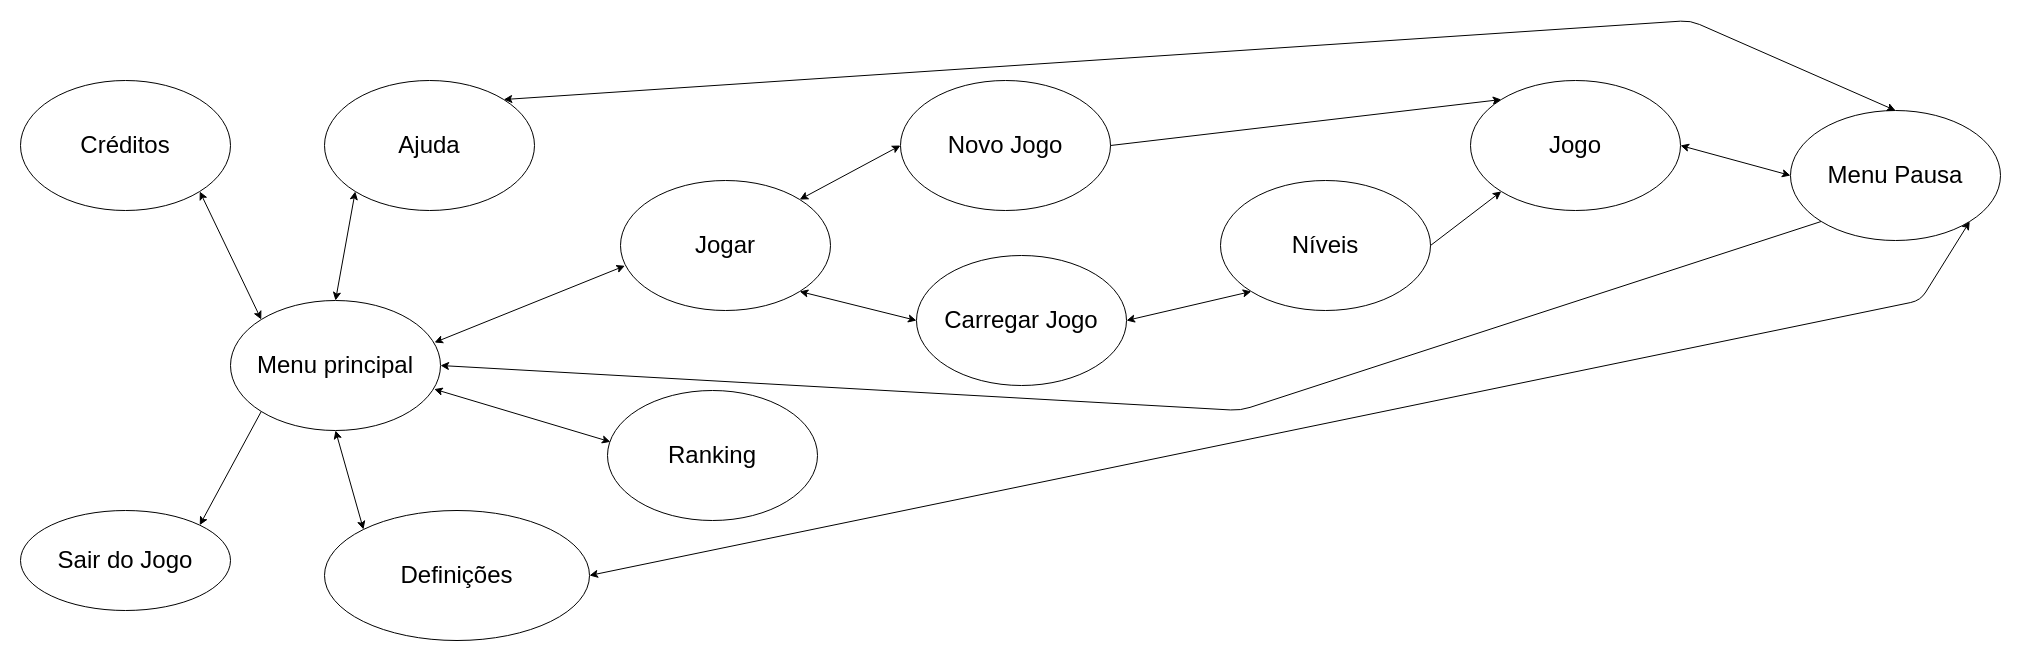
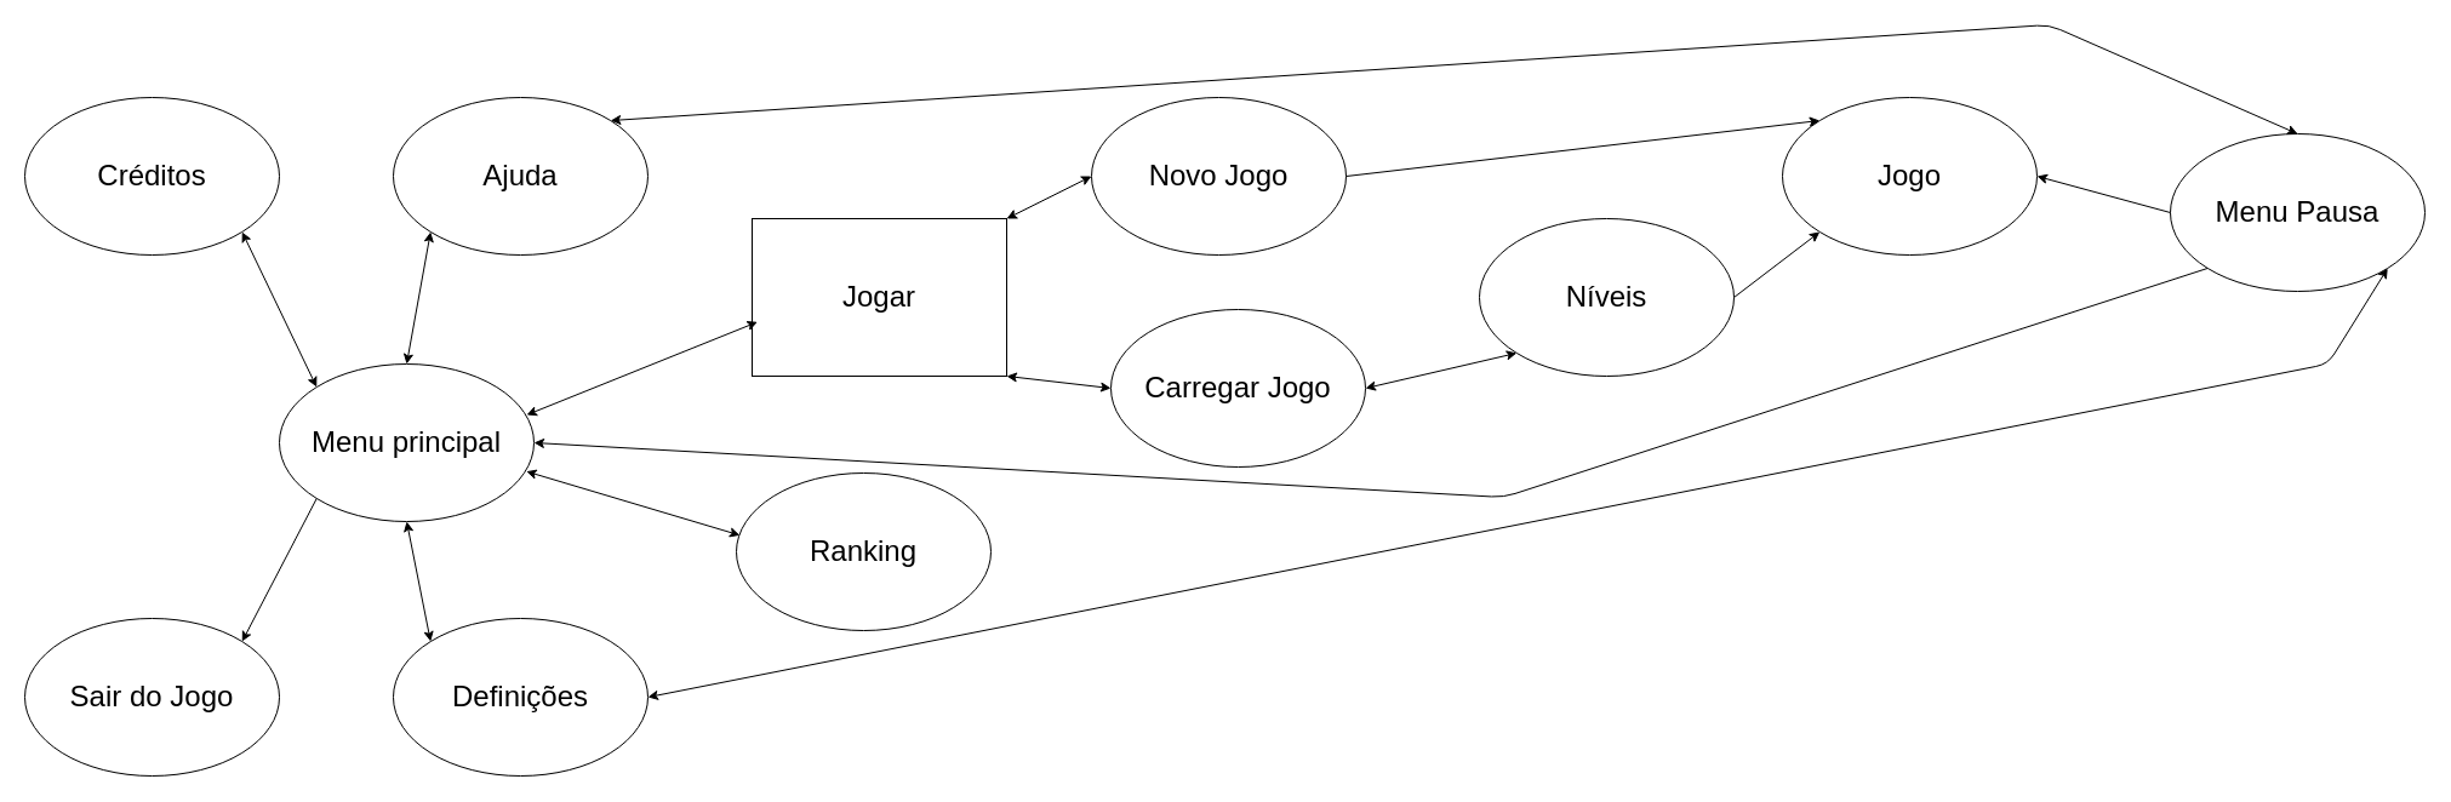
- <mxCell id="25" value="" style="endArrow=classic;startArrow=classic;html=1;exitX=1;exitY=0.5;exitDx=0;exitDy=0;entryX=0;entryY=0.5;entryDx=0;entryDy=0;" parent="1" source="24" target="19" edge="1"><mxGeometry width="50" height="50" relative="1" as="geometry"><mxPoint x="1760" y="149.59" as="sourcePoint" /><mxPoint x="1884.534" y="140.415" as="targetPoint" /></mxGeometry></mxCell>
+ <mxCell id="25" value="" style="endArrow=none;startArrow=classic;html=1;exitX=1;exitY=0.5;exitDx=0;exitDy=0;entryX=0;entryY=0.5;entryDx=0;entryDy=0;" parent="1" source="24" target="19" edge="1"><mxGeometry width="50" height="50" relative="1" as="geometry"><mxPoint x="1760" y="149.59" as="sourcePoint" /><mxPoint x="1884.534" y="140.415" as="targetPoint" /></mxGeometry></mxCell>
- <mxCell id="3" value="&lt;font style=&quot;font-size: 24px&quot;&gt;Jogar&lt;br&gt;&lt;/font&gt;" style="ellipse;whiteSpace=wrap;html=1;" parent="1" vertex="1"><mxGeometry x="620" y="180" width="210" height="130" as="geometry" /></mxCell>
+ <mxCell id="3" value="&lt;font style=&quot;font-size: 24px&quot;&gt;Jogar&lt;br&gt;&lt;/font&gt;" style="whiteSpace=wrap;html=1;rounded=0;" parent="1" vertex="1"><mxGeometry x="620" y="180" width="210" height="130" as="geometry" /></mxCell>
- <mxCell id="5" value="&lt;span style=&quot;font-size: 24px&quot;&gt;Sair do Jogo&lt;/span&gt;" style="ellipse;whiteSpace=wrap;html=1;" parent="1" vertex="1"><mxGeometry x="20" y="510" width="210" height="100" as="geometry" /></mxCell>
+ <mxCell id="5" value="&lt;span style=&quot;font-size: 24px&quot;&gt;Sair do Jogo&lt;/span&gt;" style="ellipse;whiteSpace=wrap;html=1;" parent="1" vertex="1"><mxGeometry x="20" y="510" width="210" height="130" as="geometry" /></mxCell>
- <mxCell id="7" value="&lt;font style=&quot;font-size: 24px&quot;&gt;Definições&lt;/font&gt;" style="ellipse;whiteSpace=wrap;html=1;" parent="1" vertex="1"><mxGeometry x="324" y="510" width="265" height="130" as="geometry" /></mxCell>
+ <mxCell id="7" value="&lt;font style=&quot;font-size: 24px&quot;&gt;Definições&lt;/font&gt;" style="ellipse;whiteSpace=wrap;html=1;" parent="1" vertex="1"><mxGeometry x="324" y="510" width="210" height="130" as="geometry" /></mxCell>
